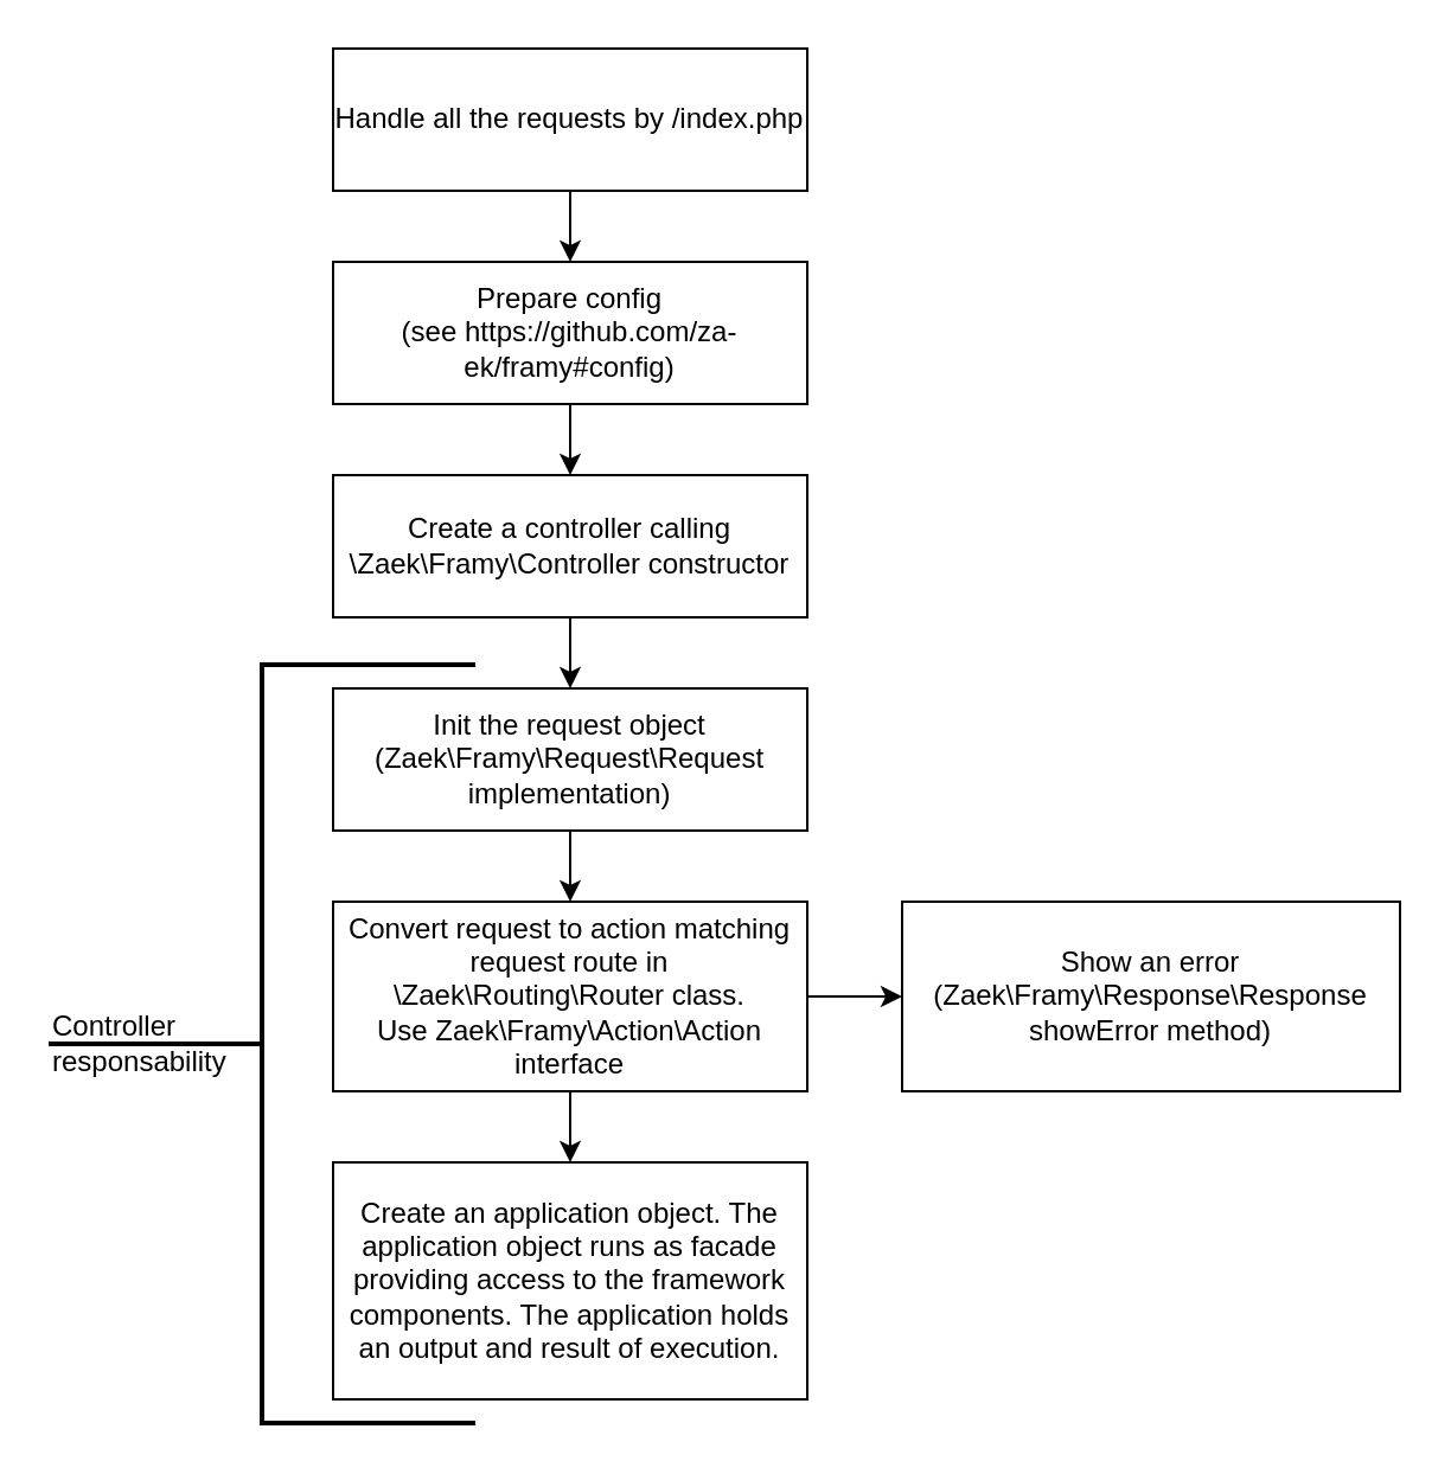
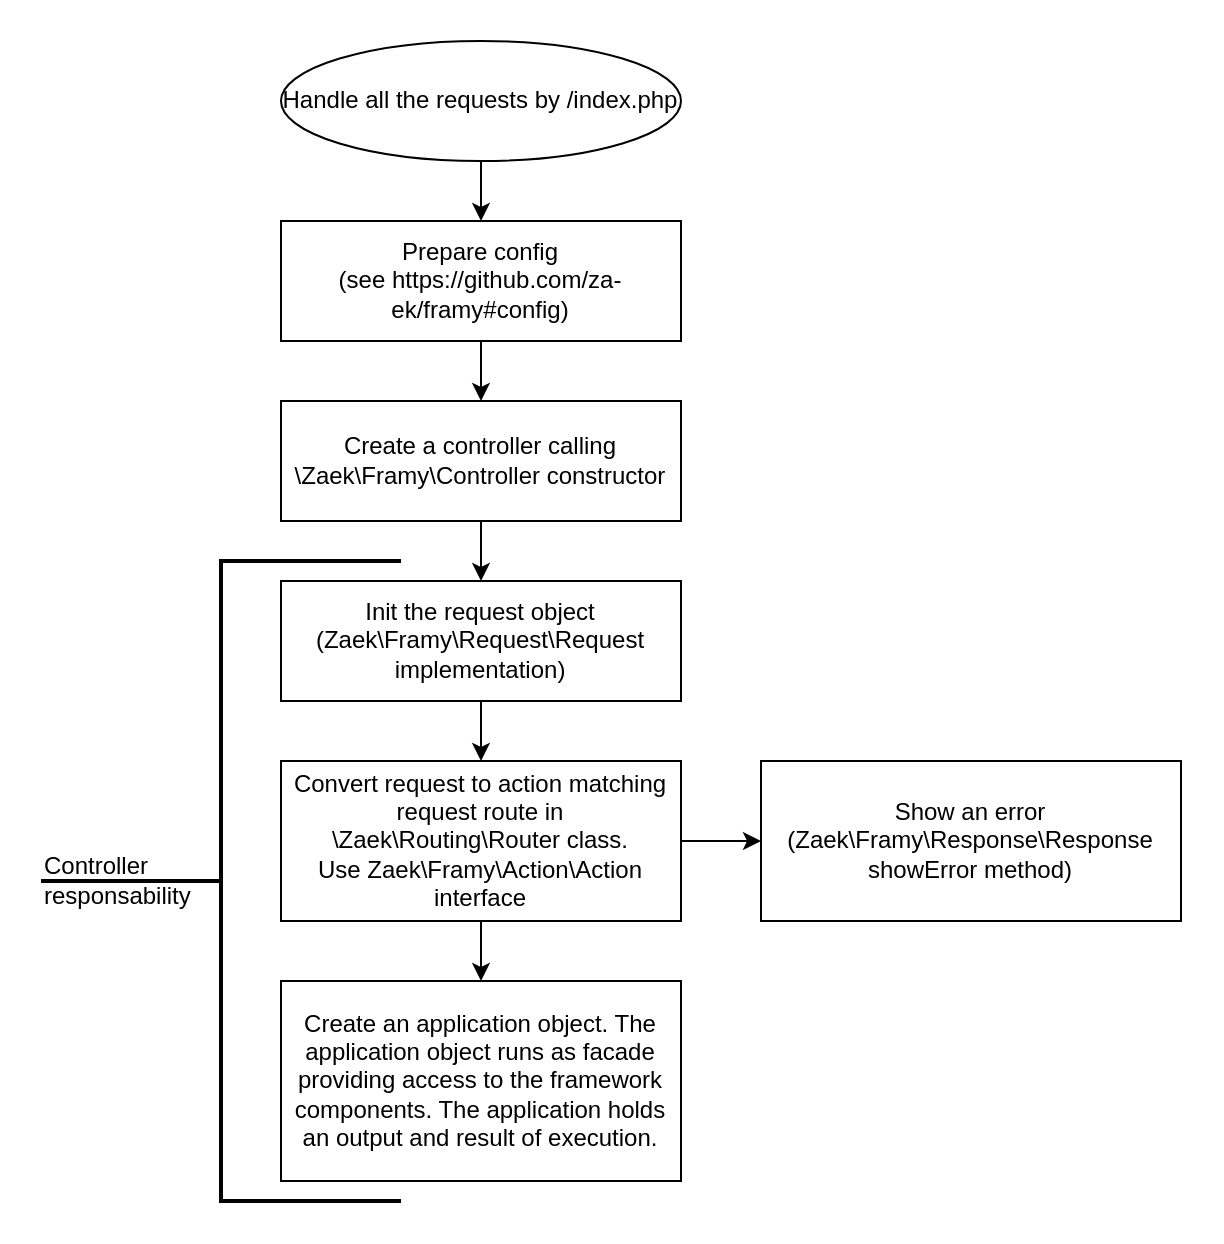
- <mxCell id="2" value="Handle all the requests by /index.php" style="rounded=0;whiteSpace=wrap;html=1;" parent="1" vertex="1"><mxGeometry x="140" y="20" width="200" height="60" as="geometry" /></mxCell>
+ <mxCell id="2" value="Handle all the requests by /index.php" style="ellipse;whiteSpace=wrap;html=1;" parent="1" vertex="1"><mxGeometry x="140" y="20" width="200" height="60" as="geometry" /></mxCell>
